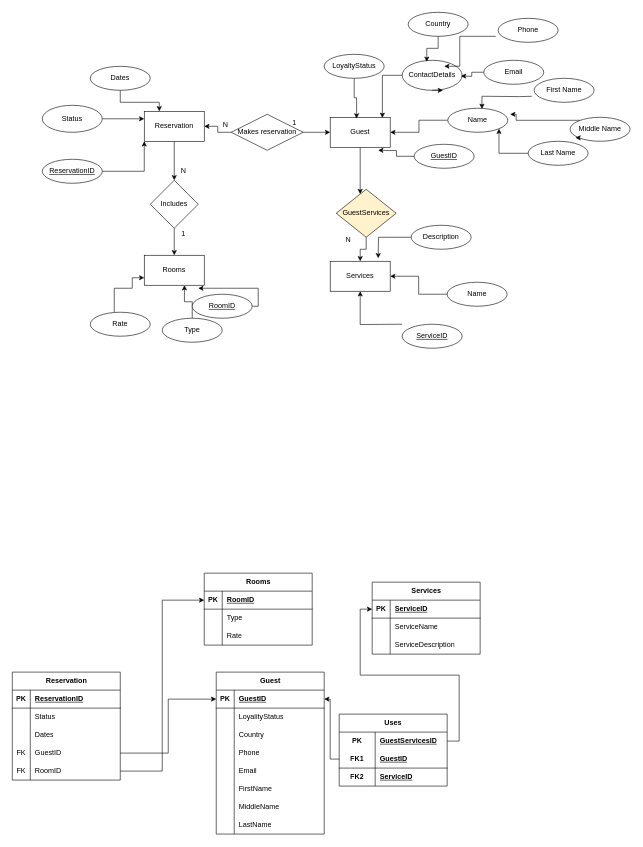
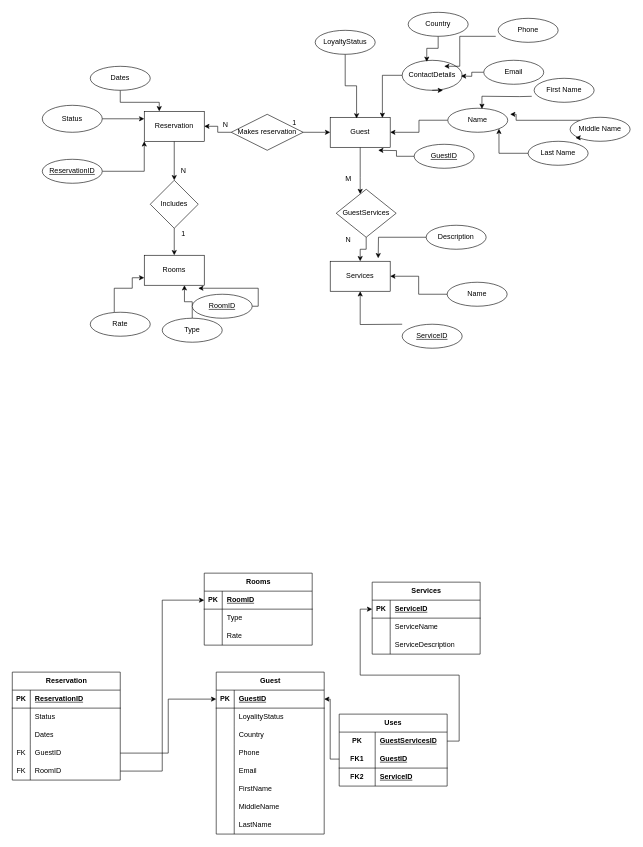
- <mxCell id="38" value="LoyaltyStatus" style="ellipse;whiteSpace=wrap;html=1;align=center;" parent="1" vertex="1"><mxGeometry x="540" y="90" width="100" height="40" as="geometry" /></mxCell>
+ <mxCell id="38" value="LoyaltyStatus" style="ellipse;whiteSpace=wrap;html=1;align=center;" parent="1" vertex="1"><mxGeometry x="525" y="50" width="100" height="40" as="geometry" /></mxCell>
+ <mxCell id="15" value="M" style="text;html=1;align=center;verticalAlign=middle;resizable=0;points=[];autosize=1;strokeColor=none;fillColor=none;" parent="1" vertex="1"><mxGeometry x="565" y="283" width="30" height="30" as="geometry" /></mxCell>
- <mxCell id="14" value="GuestServices" style="rhombus;whiteSpace=wrap;html=1;fillColor=#fff2cc;" parent="1" vertex="1"><mxGeometry x="560" y="315" width="100" height="80" as="geometry" /></mxCell>
+ <mxCell id="14" value="GuestServices" style="rhombus;whiteSpace=wrap;html=1;" parent="1" vertex="1"><mxGeometry x="560" y="315" width="100" height="80" as="geometry" /></mxCell>
- <mxCell id="28" value="Description" style="ellipse;whiteSpace=wrap;html=1;align=center;" parent="1" vertex="1"><mxGeometry x="685" y="375" width="100" height="40" as="geometry" /></mxCell>
+ <mxCell id="28" value="Description" style="ellipse;whiteSpace=wrap;html=1;align=center;" parent="1" vertex="1"><mxGeometry x="710" y="375" width="100" height="40" as="geometry" /></mxCell>
